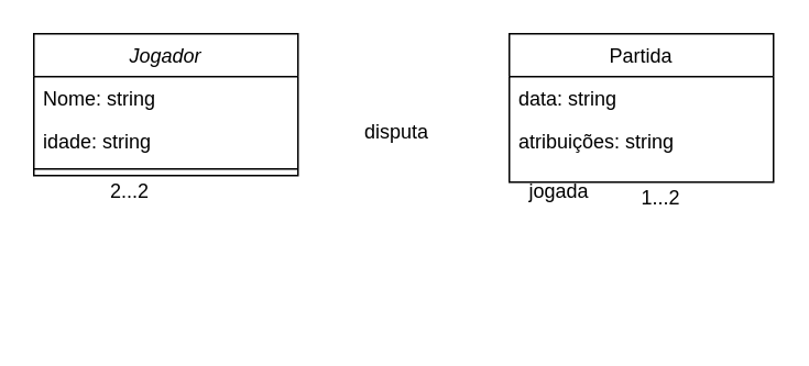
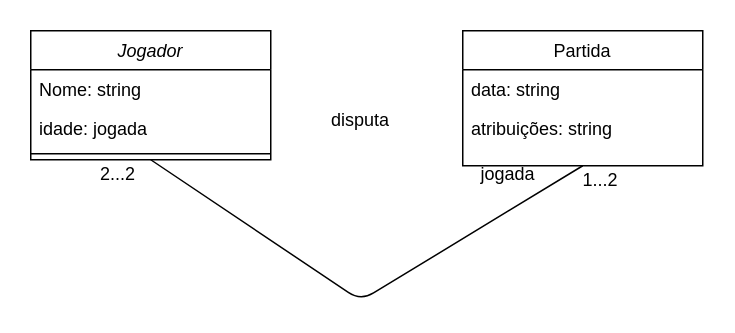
- <mxCell id="4" value="idade: string" style="text;align=left;verticalAlign=top;spacingLeft=4;spacingRight=4;overflow=hidden;rotatable=0;points=[[0,0.5],[1,0.5]];portConstraint=eastwest;rounded=0;shadow=0;html=0;" parent="2" vertex="1"><mxGeometry y="52" width="160" height="26" as="geometry" /></mxCell>
+ <mxCell id="4" value="idade: jogada" style="text;align=left;verticalAlign=top;spacingLeft=4;spacingRight=4;overflow=hidden;rotatable=0;points=[[0,0.5],[1,0.5]];portConstraint=eastwest;rounded=0;shadow=0;html=0;" parent="2" vertex="1"><mxGeometry y="52" width="160" height="26" as="geometry" /></mxCell>
+ <mxCell id="9" value="" style="endArrow=none;html=1;entryX=0.5;entryY=1;entryDx=0;entryDy=0;exitX=0.5;exitY=1;exitDx=0;exitDy=0;" edge="1" parent="1" source="2" target="6"><mxGeometry width="50" height="50" relative="1" as="geometry"><mxPoint x="190" y="330" as="sourcePoint" /><mxPoint x="240" y="280" as="targetPoint" /><Array as="points"><mxPoint x="240" y="200" /></Array></mxGeometry></mxCell>
